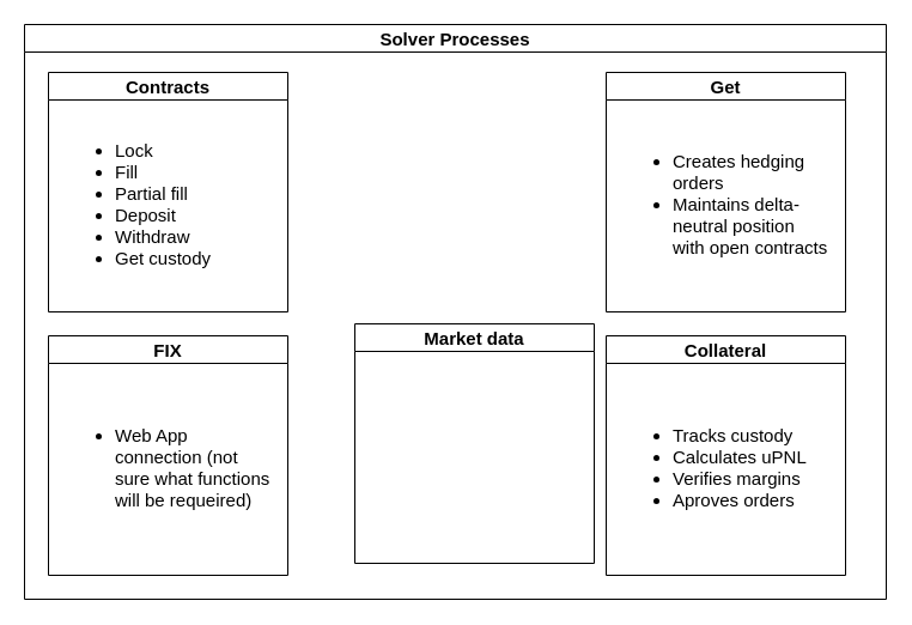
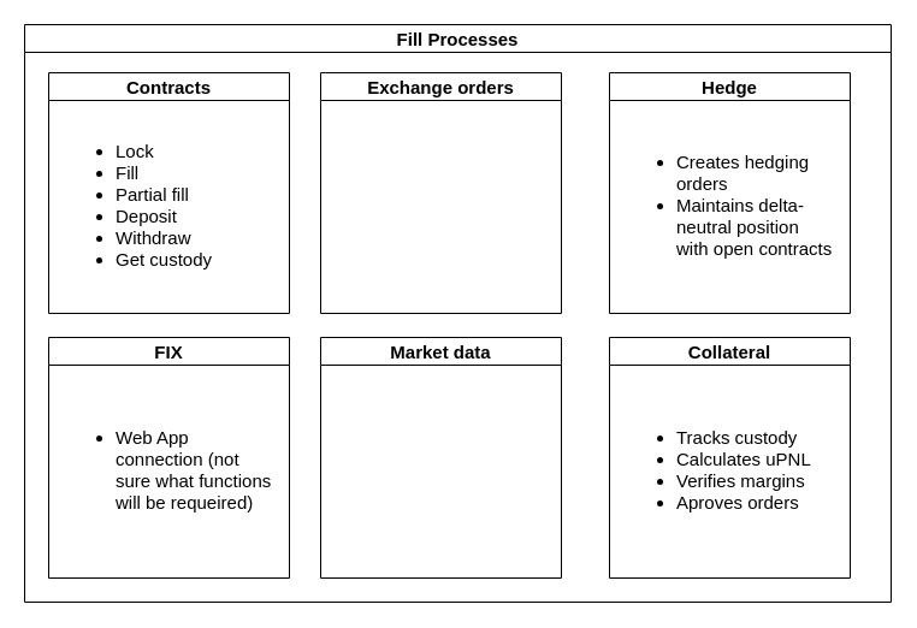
- <mxCell id="2" value="Solver Processes" style="swimlane;whiteSpace=wrap;html=1;fontSize=15;" parent="1" vertex="1"><mxGeometry x="20" y="20" width="720" height="480" as="geometry" /></mxCell>
+ <mxCell id="2" value="Fill Processes" style="swimlane;whiteSpace=wrap;html=1;fontSize=15;" parent="1" vertex="1"><mxGeometry x="20" y="20" width="720" height="480" as="geometry" /></mxCell>
- <mxCell id="9" value="Get" style="swimlane;whiteSpace=wrap;html=1;fontSize=15;fillColor=none;" parent="2" vertex="1"><mxGeometry x="486" y="40" width="200" height="200" as="geometry" /></mxCell>
+ <mxCell id="9" value="Hedge" style="swimlane;whiteSpace=wrap;html=1;fontSize=15;fillColor=none;" parent="2" vertex="1"><mxGeometry x="486" y="40" width="200" height="200" as="geometry" /></mxCell>
+ <mxCell id="5" value="Exchange orders" style="swimlane;whiteSpace=wrap;html=1;fontSize=15;fillColor=none;" parent="2" vertex="1"><mxGeometry x="246" y="40" width="200" height="200" as="geometry" /></mxCell>
- <mxCell id="6" value="Market data" style="swimlane;whiteSpace=wrap;html=1;fontSize=15;fillColor=none;startSize=23;" parent="2" vertex="1"><mxGeometry x="276" y="250" width="200" height="200" as="geometry" /></mxCell>
+ <mxCell id="6" value="Market data" style="swimlane;whiteSpace=wrap;html=1;fontSize=15;fillColor=none;startSize=23;" parent="2" vertex="1"><mxGeometry x="246" y="260" width="200" height="200" as="geometry" /></mxCell>
